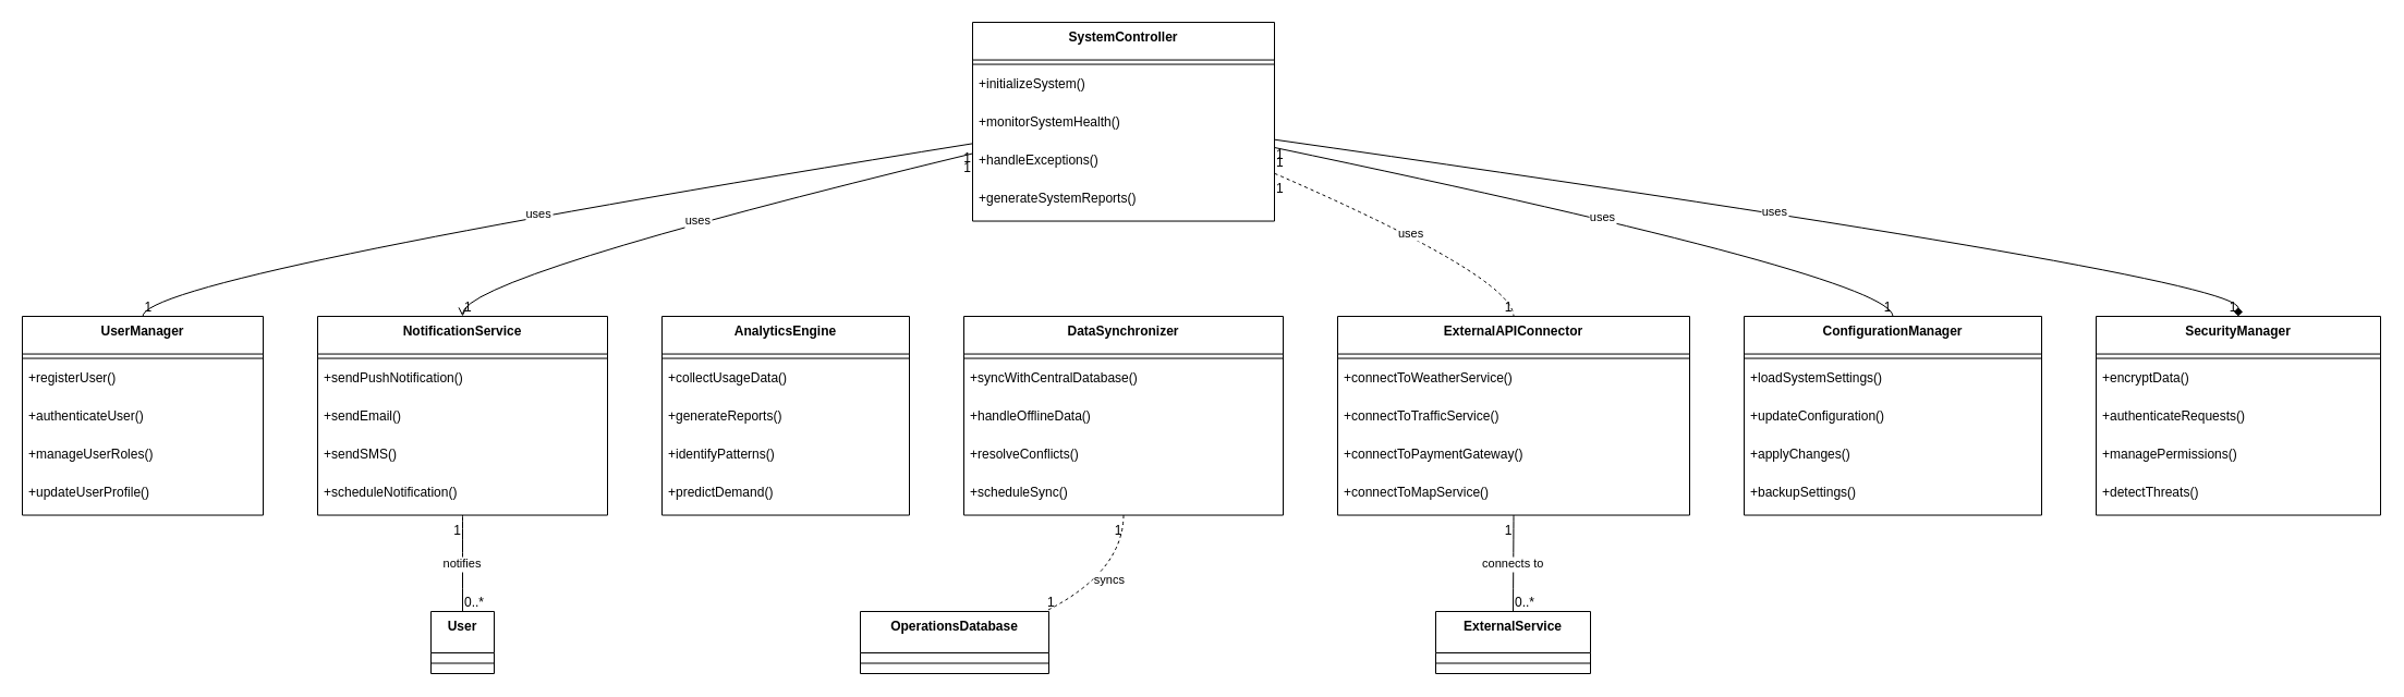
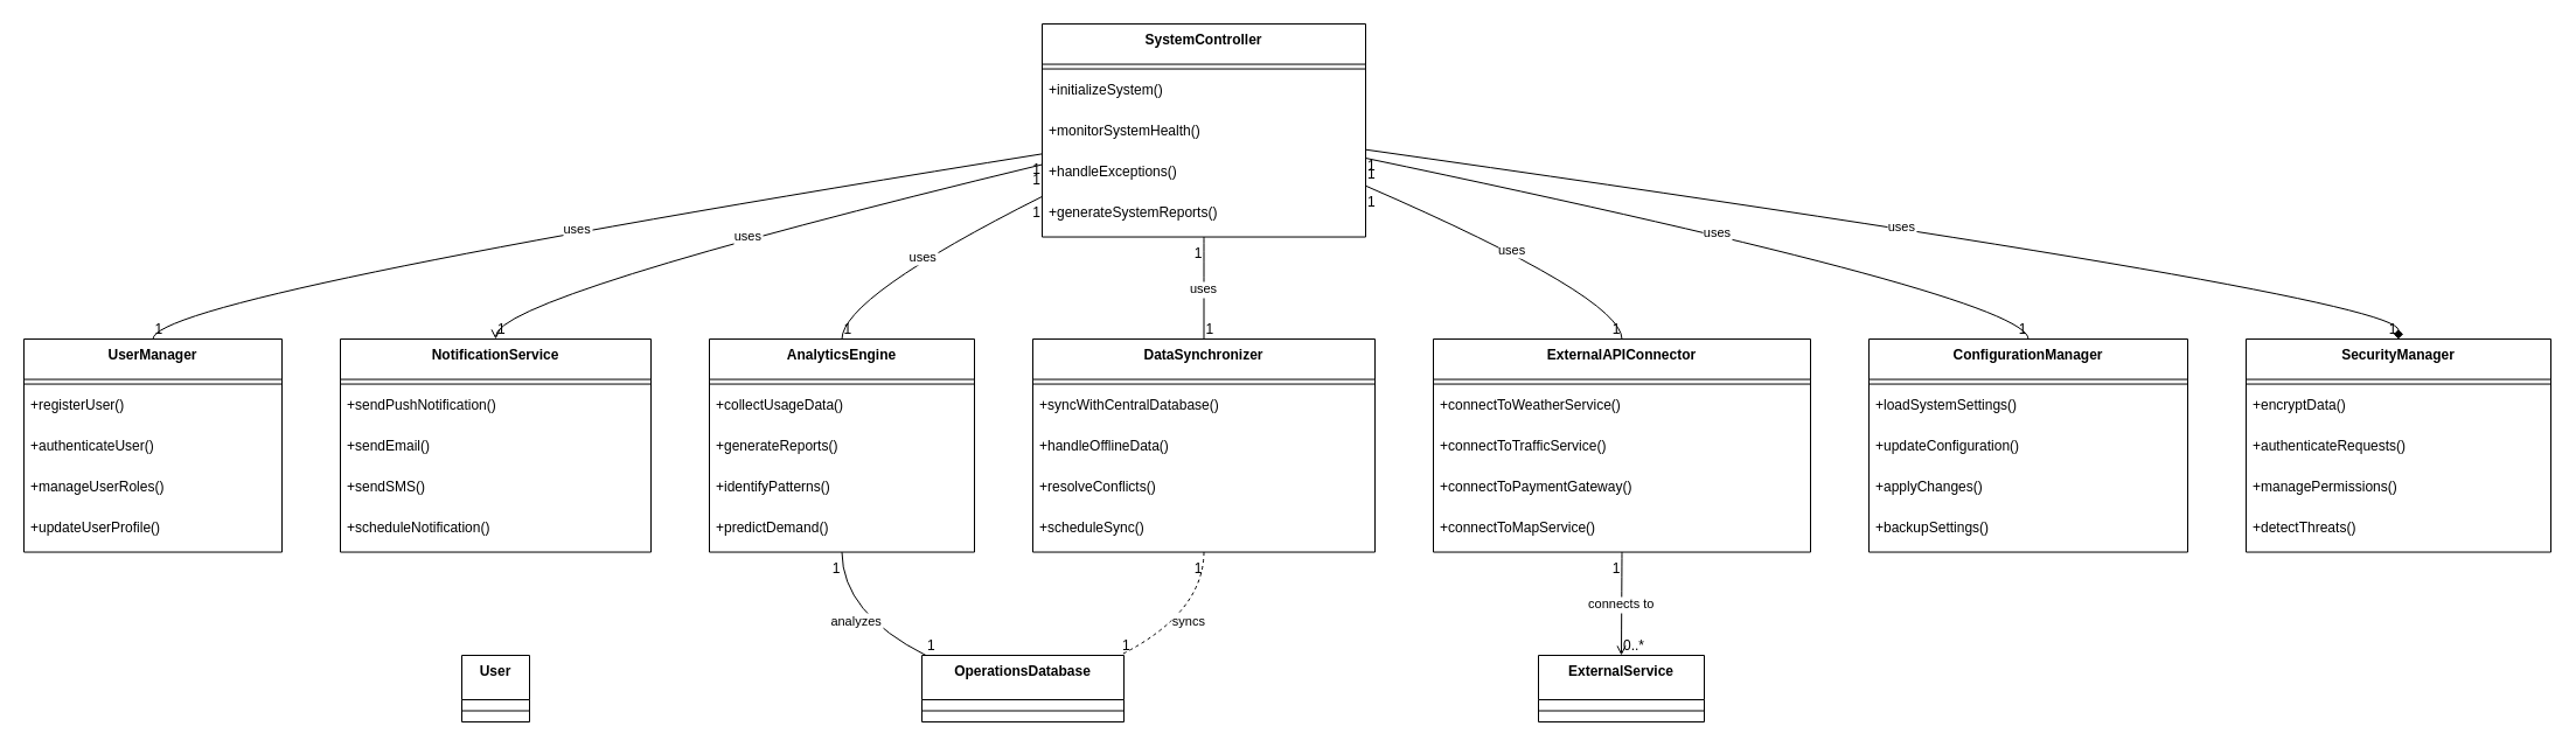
- <mxCell id="65" value="uses" style="curved=1;startArrow=none;endArrow=none;exitX=1;exitY=0.76;entryX=0.5;entryY=0;rounded=0;dashed=1;" edge="1" parent="1" source="2" target="26"><mxGeometry relative="1" as="geometry"><Array as="points"><mxPoint x="1388" y="254" /></Array></mxGeometry></mxCell>
+ <mxCell id="65" value="uses" style="curved=1;startArrow=none;endArrow=none;exitX=1;exitY=0.76;entryX=0.5;entryY=0;rounded=0;" edge="1" parent="1" source="2" target="26"><mxGeometry relative="1" as="geometry"><Array as="points"><mxPoint x="1388" y="254" /></Array></mxGeometry></mxCell>
+ <mxCell id="62" value="uses" style="curved=1;startArrow=none;endArrow=none;exitX=0;exitY=0.81;entryX=0.5;entryY=0;rounded=0;" edge="1" parent="1" source="2" target="20"><mxGeometry relative="1" as="geometry"><Array as="points"><mxPoint x="721" y="254" /></Array></mxGeometry></mxCell>
+ <mxCell id="63" value="1" style="edgeLabel;resizable=0;labelBackgroundColor=none;fontSize=12;align=right;verticalAlign=top;" vertex="1" parent="62"><mxGeometry x="-1" relative="1" as="geometry" /></mxCell>
+ <mxCell id="64" value="1" style="edgeLabel;resizable=0;labelBackgroundColor=none;fontSize=12;align=left;verticalAlign=bottom;" vertex="1" parent="62"><mxGeometry x="1" relative="1" as="geometry" /></mxCell>
+ <mxCell id="68" value="uses" style="curved=1;startArrow=none;endArrow=none;exitX=0.5;exitY=1;entryX=0.5;entryY=0;rounded=0;" edge="1" parent="1" source="2" target="32"><mxGeometry relative="1" as="geometry"><Array as="points" /></mxGeometry></mxCell>
+ <mxCell id="69" value="1" style="edgeLabel;resizable=0;labelBackgroundColor=none;fontSize=12;align=right;verticalAlign=top;" vertex="1" parent="68"><mxGeometry x="-1" relative="1" as="geometry" /></mxCell>
+ <mxCell id="70" value="1" style="edgeLabel;resizable=0;labelBackgroundColor=none;fontSize=12;align=left;verticalAlign=bottom;" vertex="1" parent="68"><mxGeometry x="1" relative="1" as="geometry" /></mxCell>
- <mxCell id="77" value="notifies" style="curved=1;startArrow=none;endArrow=none;exitX=0.5;exitY=1;entryX=0.5;entryY=0;rounded=0;" edge="1" parent="1" source="14" target="50"><mxGeometry relative="1" as="geometry"><Array as="points" /></mxGeometry></mxCell>
- <mxCell id="78" value="1" style="edgeLabel;resizable=0;labelBackgroundColor=none;fontSize=12;align=right;verticalAlign=top;" vertex="1" parent="77"><mxGeometry x="-1" relative="1" as="geometry" /></mxCell>
- <mxCell id="79" value="0..*" style="edgeLabel;resizable=0;labelBackgroundColor=none;fontSize=12;align=left;verticalAlign=bottom;" vertex="1" parent="77"><mxGeometry x="1" relative="1" as="geometry" /></mxCell>
+ <mxCell id="80" value="analyzes" style="curved=1;startArrow=none;endArrow=none;exitX=0.5;exitY=1;entryX=0.02;entryY=0;rounded=0;" edge="1" parent="1" source="20" target="52"><mxGeometry relative="1" as="geometry"><Array as="points"><mxPoint x="721" y="525" /></Array></mxGeometry></mxCell>
+ <mxCell id="81" value="1" style="edgeLabel;resizable=0;labelBackgroundColor=none;fontSize=12;align=right;verticalAlign=top;" vertex="1" parent="80"><mxGeometry x="-1" relative="1" as="geometry" /></mxCell>
+ <mxCell id="82" value="1" style="edgeLabel;resizable=0;labelBackgroundColor=none;fontSize=12;align=left;verticalAlign=bottom;" vertex="1" parent="80"><mxGeometry x="1" relative="1" as="geometry" /></mxCell>
- <mxCell id="83" value="connects to" style="curved=1;startArrow=none;endArrow=none;exitX=0.5;exitY=1;entryX=0.5;entryY=0;rounded=0;" edge="1" parent="1" source="26" target="54"><mxGeometry relative="1" as="geometry"><Array as="points" /></mxGeometry></mxCell>
+ <mxCell id="83" value="connects to" style="curved=1;startArrow=none;endArrow=open;exitX=0.5;exitY=1;entryX=0.5;entryY=0;rounded=0;" edge="1" parent="1" source="26" target="54"><mxGeometry relative="1" as="geometry"><Array as="points" /></mxGeometry></mxCell>
